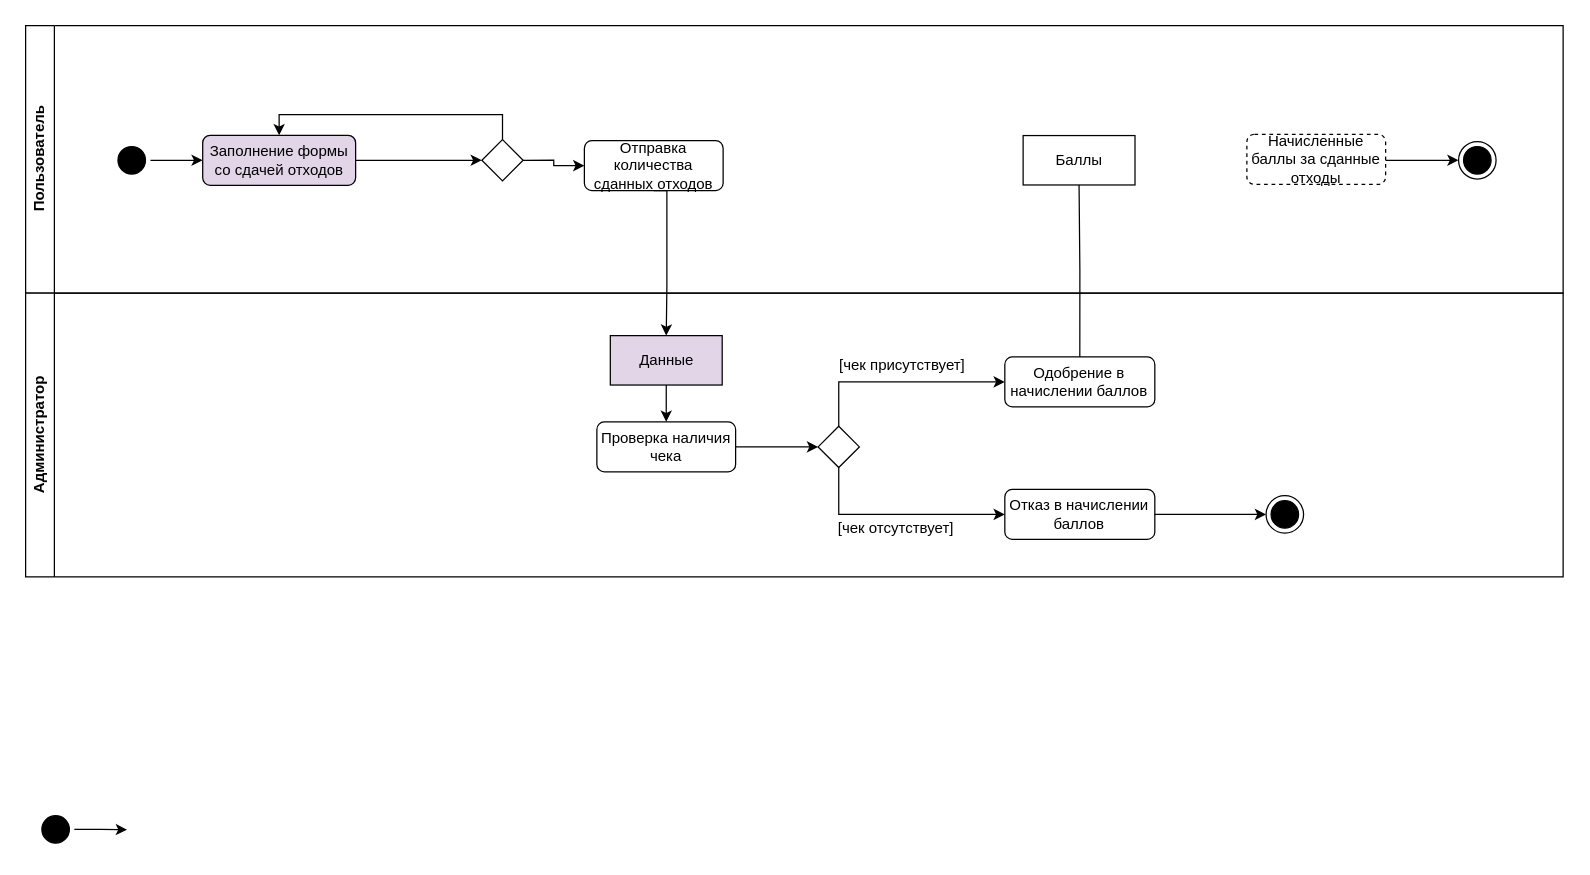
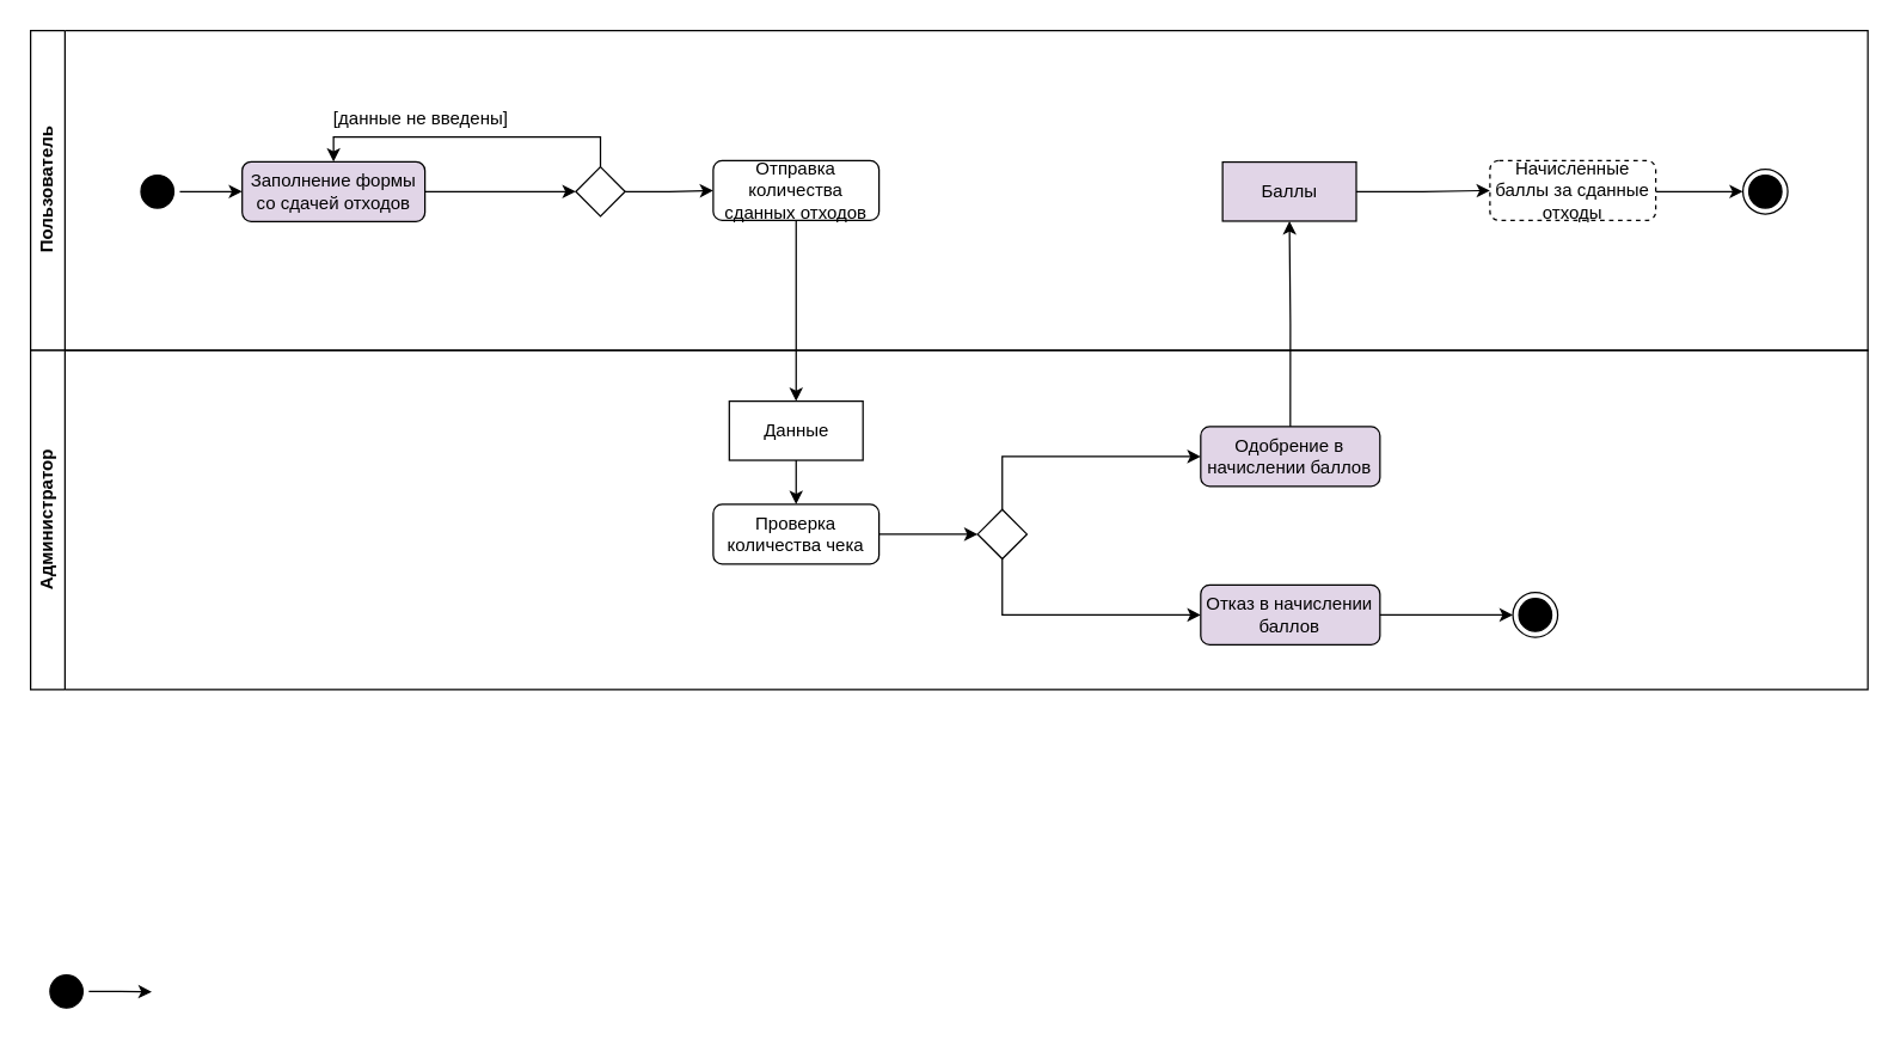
+ <mxCell id="9" value="[данные не введены]" style="text;html=1;align=center;verticalAlign=middle;resizable=0;points=[];autosize=1;strokeColor=none;fillColor=none;" parent="6" vertex="1"><mxGeometry x="193" y="46" width="135" height="26" as="geometry" /></mxCell>
- <mxCell id="11" value="Баллы" style="rounded=0;whiteSpace=wrap;html=1;" parent="6" vertex="1"><mxGeometry x="798" y="87.95" width="89.5" height="39.53" as="geometry" /></mxCell>
+ <mxCell id="11" value="Баллы" style="rounded=0;whiteSpace=wrap;html=1;fillColor=#e1d5e7;" parent="6" vertex="1"><mxGeometry x="798" y="87.95" width="89.5" height="39.53" as="geometry" /></mxCell>
+ <mxCell id="15" style="edgeStyle=orthogonalEdgeStyle;rounded=0;orthogonalLoop=1;jettySize=auto;html=1;exitX=1;exitY=0.5;exitDx=0;exitDy=0;entryX=0;entryY=0.5;entryDx=0;entryDy=0;" parent="6" source="11" target="12" edge="1"><mxGeometry relative="1" as="geometry"><mxPoint x="934" y="81" as="targetPoint" /><mxPoint x="974" y="174" as="sourcePoint" /></mxGeometry></mxCell>
- <mxCell id="7" value="Отправка количества сданных отходов" style="rounded=1;whiteSpace=wrap;html=1;" parent="6" vertex="1"><mxGeometry x="447" y="92" width="111" height="40" as="geometry" /></mxCell>
+ <mxCell id="7" value="Отправка количества сданных отходов" style="rounded=1;whiteSpace=wrap;html=1;" parent="6" vertex="1"><mxGeometry x="457" y="87" width="111" height="40" as="geometry" /></mxCell>
- <mxCell id="32" style="edgeStyle=orthogonalEdgeStyle;rounded=0;orthogonalLoop=1;jettySize=auto;html=1;entryX=0.5;entryY=1;entryDx=0;entryDy=0;exitX=0.5;exitY=0;exitDx=0;exitDy=0;endArrow=none;" parent="1" source="22" target="11" edge="1"><mxGeometry relative="1" as="geometry"><mxPoint x="1153" y="301" as="targetPoint" /><mxPoint x="1018" y="204" as="sourcePoint" /><Array as="points"><mxPoint x="863" y="216" /><mxPoint x="863" y="148" /></Array></mxGeometry></mxCell>
+ <mxCell id="32" style="edgeStyle=orthogonalEdgeStyle;rounded=0;orthogonalLoop=1;jettySize=auto;html=1;entryX=0.5;entryY=1;entryDx=0;entryDy=0;exitX=0.5;exitY=0;exitDx=0;exitDy=0;" parent="1" source="22" target="11" edge="1"><mxGeometry relative="1" as="geometry"><mxPoint x="1153" y="301" as="targetPoint" /><mxPoint x="1018" y="204" as="sourcePoint" /><Array as="points"><mxPoint x="863" y="216" /><mxPoint x="863" y="148" /></Array></mxGeometry></mxCell>
- <mxCell id="17" value="Данные" style="rounded=0;whiteSpace=wrap;html=1;fillColor=#e1d5e7;" parent="16" vertex="1"><mxGeometry x="467.75" y="34.0" width="89.5" height="39.53" as="geometry" /></mxCell>
+ <mxCell id="17" value="Данные" style="rounded=0;whiteSpace=wrap;html=1;" parent="16" vertex="1"><mxGeometry x="467.75" y="34.0" width="89.5" height="39.53" as="geometry" /></mxCell>
- <mxCell id="28" value="[чек присутствует]" style="text;html=1;align=center;verticalAlign=middle;resizable=0;points=[];autosize=1;strokeColor=none;fillColor=none;" parent="16" vertex="1"><mxGeometry x="641" y="45" width="119" height="26" as="geometry" /></mxCell>
- <mxCell id="22" value="Одобрение в начислении баллов" style="rounded=1;whiteSpace=wrap;html=1;" parent="16" vertex="1"><mxGeometry x="783.36" y="51" width="120" height="40" as="geometry" /></mxCell>
+ <mxCell id="22" value="Одобрение в начислении баллов" style="rounded=1;whiteSpace=wrap;html=1;fillColor=#e1d5e7;" parent="16" vertex="1"><mxGeometry x="783.36" y="51" width="120" height="40" as="geometry" /></mxCell>
- <mxCell id="18" value="Проверка наличия чека" style="rounded=1;whiteSpace=wrap;html=1;" parent="16" vertex="1"><mxGeometry x="457" y="103" width="111" height="40" as="geometry" /></mxCell>
+ <mxCell id="18" value="Проверка количества чека" style="rounded=1;whiteSpace=wrap;html=1;" parent="16" vertex="1"><mxGeometry x="457" y="103" width="111" height="40" as="geometry" /></mxCell>
- <mxCell id="23" value="Отказ в начислении баллов" style="rounded=1;whiteSpace=wrap;html=1;" parent="16" vertex="1"><mxGeometry x="783.36" y="157" width="120" height="40" as="geometry" /></mxCell>
+ <mxCell id="23" value="Отказ в начислении баллов" style="rounded=1;whiteSpace=wrap;html=1;fillColor=#e1d5e7;" parent="16" vertex="1"><mxGeometry x="783.36" y="157" width="120" height="40" as="geometry" /></mxCell>
- <mxCell id="29" value="[чек отсутствует]" style="text;html=1;align=center;verticalAlign=middle;resizable=0;points=[];autosize=1;strokeColor=none;fillColor=none;" parent="16" vertex="1"><mxGeometry x="640" y="175" width="111" height="26" as="geometry" /></mxCell>
